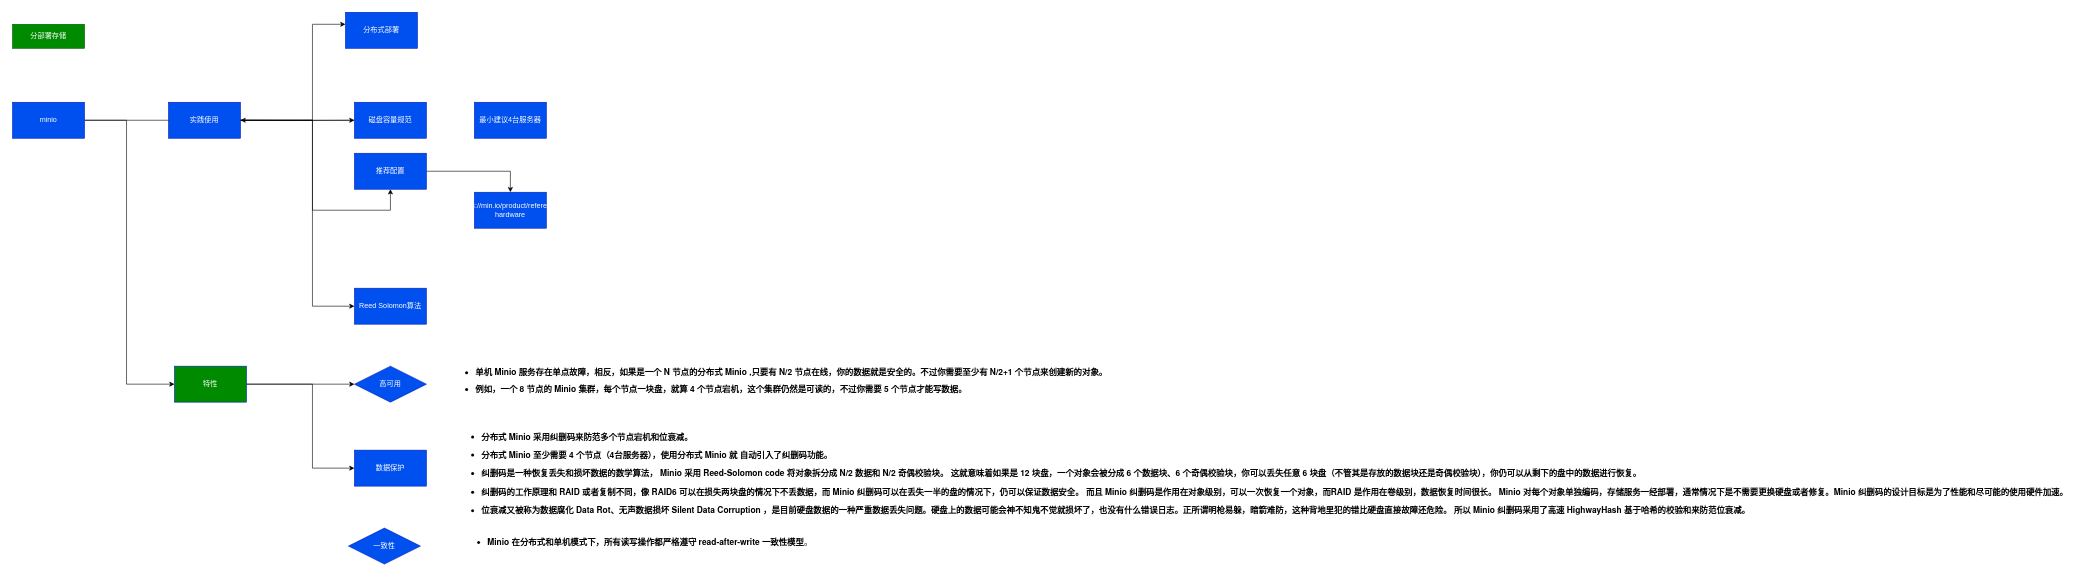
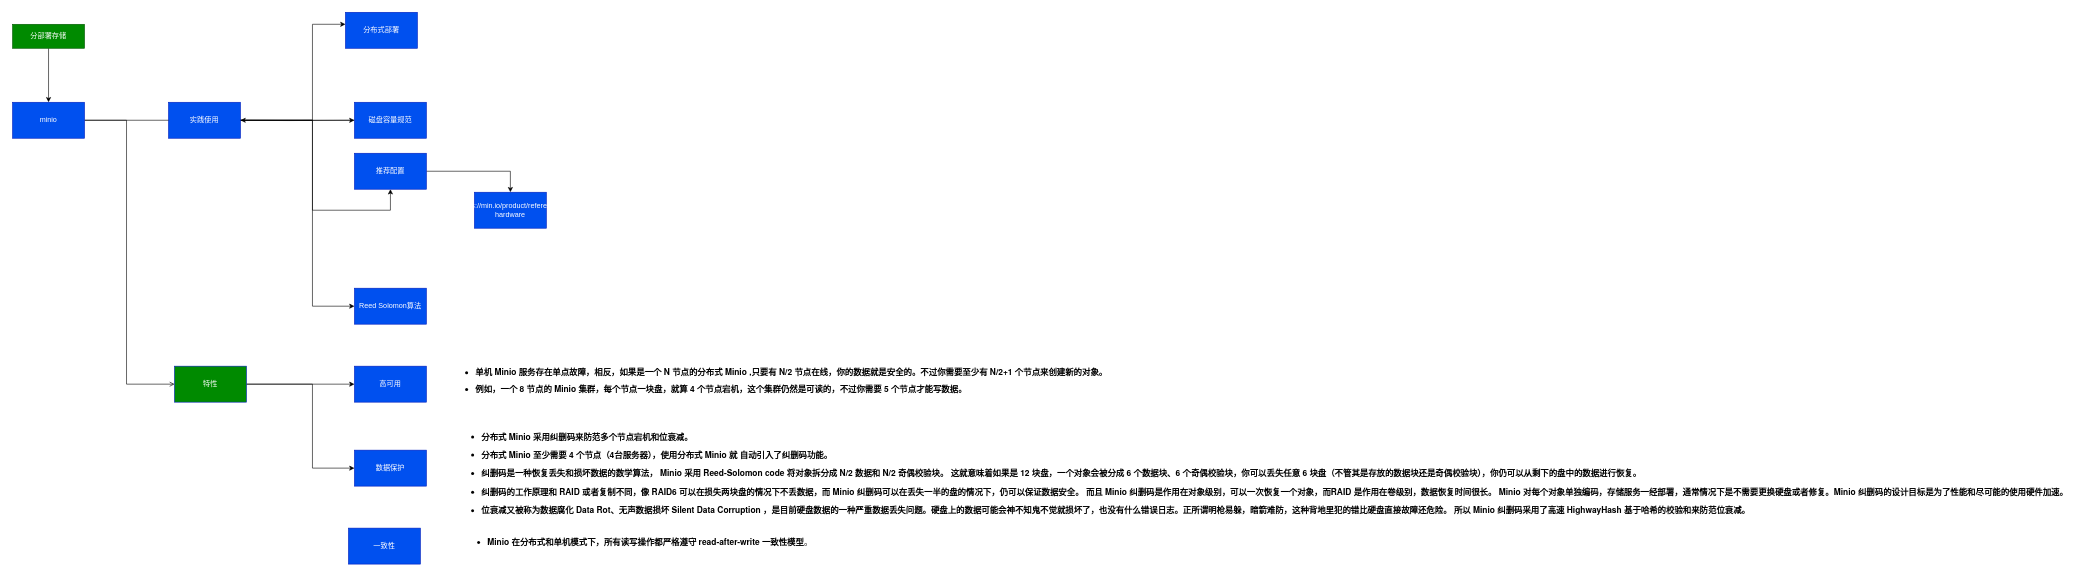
+ <mxCell id="2" value="" style="edgeStyle=orthogonalEdgeStyle;rounded=0;orthogonalLoop=1;jettySize=auto;html=1;" edge="1" parent="1" source="3" target="19"><mxGeometry relative="1" as="geometry" /></mxCell>
- <mxCell id="12" value="最小建议4台服务器" style="rounded=0;whiteSpace=wrap;html=1;fillColor=#0050ef;fontColor=#ffffff;strokeColor=#001DBC;" parent="1" vertex="1"><mxGeometry x="790" y="170" width="120" height="60" as="geometry" /></mxCell>
- <mxCell id="18" value="" style="edgeStyle=orthogonalEdgeStyle;rounded=0;orthogonalLoop=1;jettySize=auto;html=1;" edge="1" parent="1" source="19" target="22"><mxGeometry relative="1" as="geometry"><Array as="points"><mxPoint x="210" y="200" /><mxPoint x="210" y="640" /></Array></mxGeometry></mxCell>
+ <mxCell id="18" value="" style="edgeStyle=orthogonalEdgeStyle;rounded=0;orthogonalLoop=1;jettySize=auto;html=1;endArrow=open;" edge="1" parent="1" source="19" target="22"><mxGeometry relative="1" as="geometry"><Array as="points"><mxPoint x="210" y="200" /><mxPoint x="210" y="640" /></Array></mxGeometry></mxCell>
- <mxCell id="23" value="高可用" style="rhombus;whiteSpace=wrap;html=1;fillColor=#0050ef;fontColor=#ffffff;strokeColor=#001DBC;" vertex="1" parent="1"><mxGeometry x="590" y="610" width="120" height="60" as="geometry" /></mxCell>
+ <mxCell id="23" value="高可用" style="rounded=0;whiteSpace=wrap;html=1;fillColor=#0050ef;fontColor=#ffffff;strokeColor=#001DBC;" vertex="1" parent="1"><mxGeometry x="590" y="610" width="120" height="60" as="geometry" /></mxCell>
- <mxCell id="27" value="一致性" style="rhombus;whiteSpace=wrap;html=1;fillColor=#0050ef;fontColor=#ffffff;strokeColor=#001DBC;" vertex="1" parent="1"><mxGeometry x="580" y="880" width="120" height="60" as="geometry" /></mxCell>
+ <mxCell id="27" value="一致性" style="rounded=0;whiteSpace=wrap;html=1;fillColor=#0050ef;fontColor=#ffffff;strokeColor=#001DBC;" vertex="1" parent="1"><mxGeometry x="580" y="880" width="120" height="60" as="geometry" /></mxCell>
